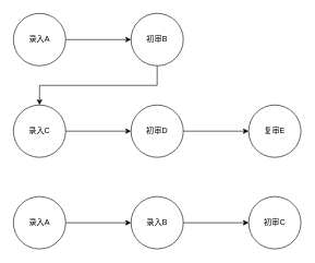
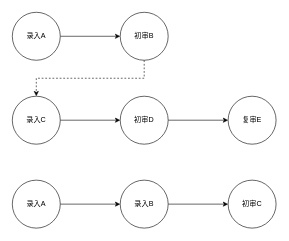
- <mxCell id="4" style="edgeStyle=orthogonalEdgeStyle;rounded=0;orthogonalLoop=1;jettySize=auto;html=1;exitX=0.5;exitY=1;exitDx=0;exitDy=0;" parent="1" source="5" target="7" edge="1"><mxGeometry relative="1" as="geometry" /></mxCell>
+ <mxCell id="4" style="edgeStyle=orthogonalEdgeStyle;rounded=0;orthogonalLoop=1;jettySize=auto;html=1;exitX=0.5;exitY=1;exitDx=0;exitDy=0;dashed=1;" parent="1" source="5" target="7" edge="1"><mxGeometry relative="1" as="geometry" /></mxCell>
